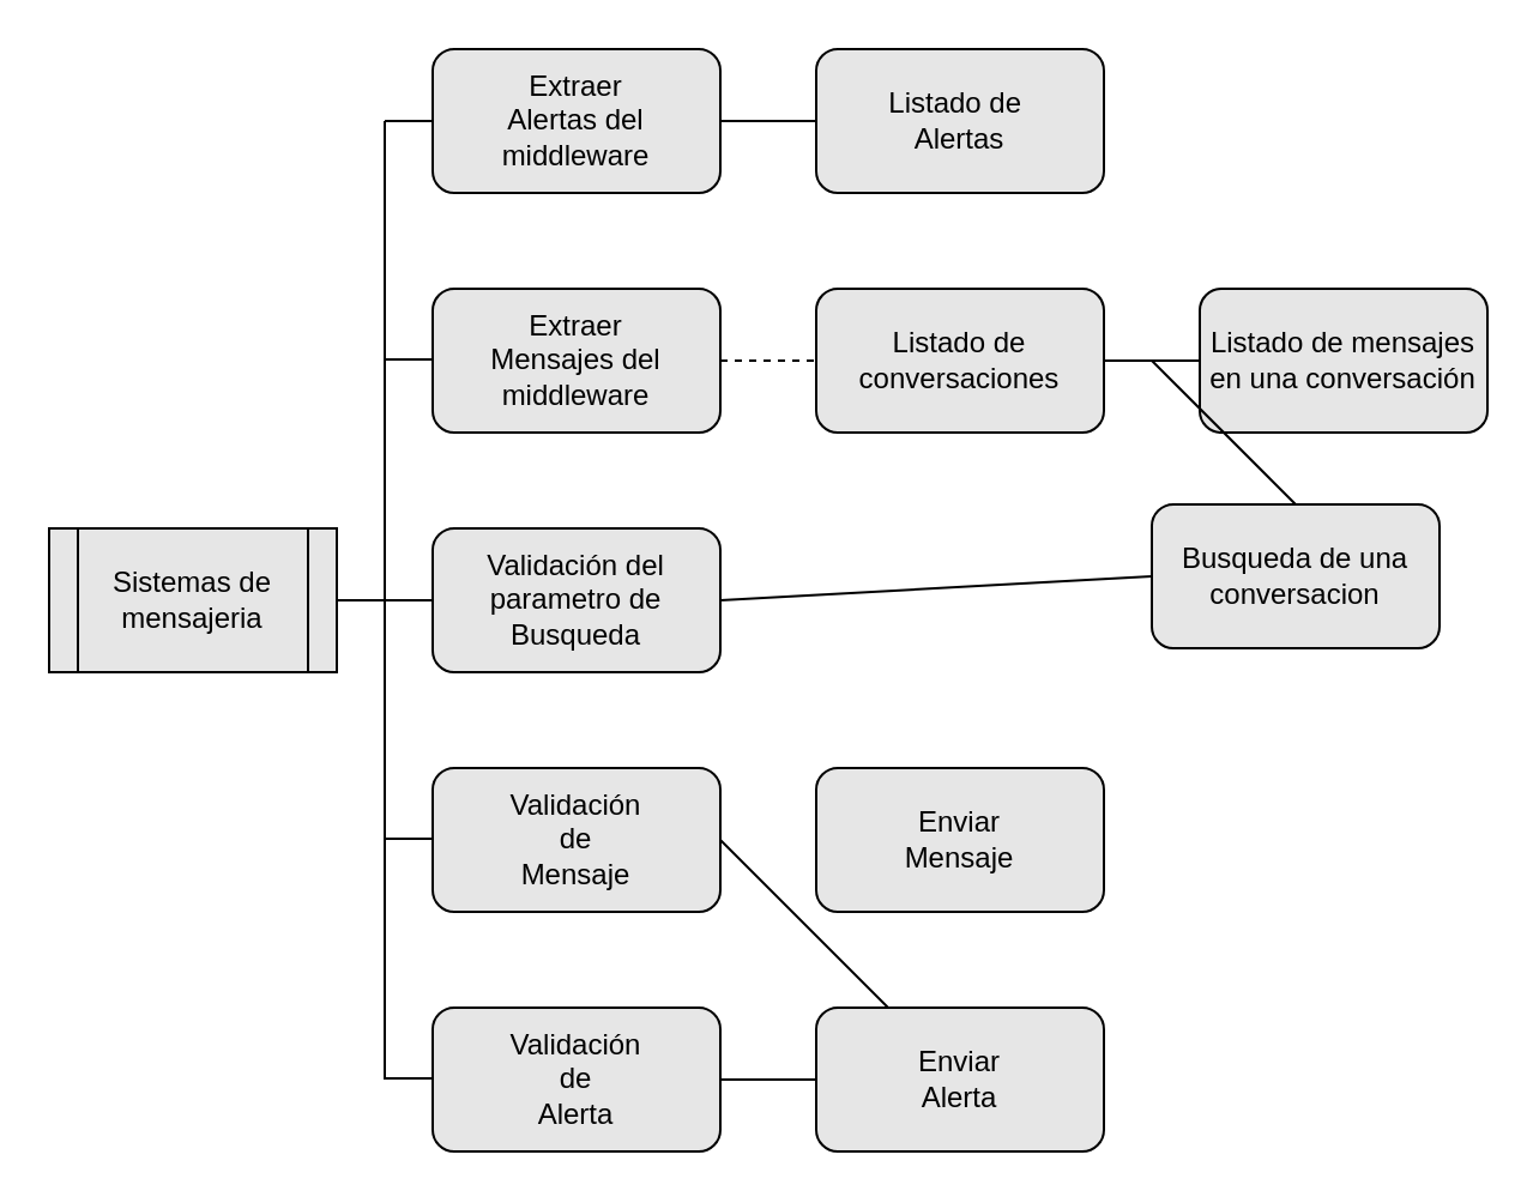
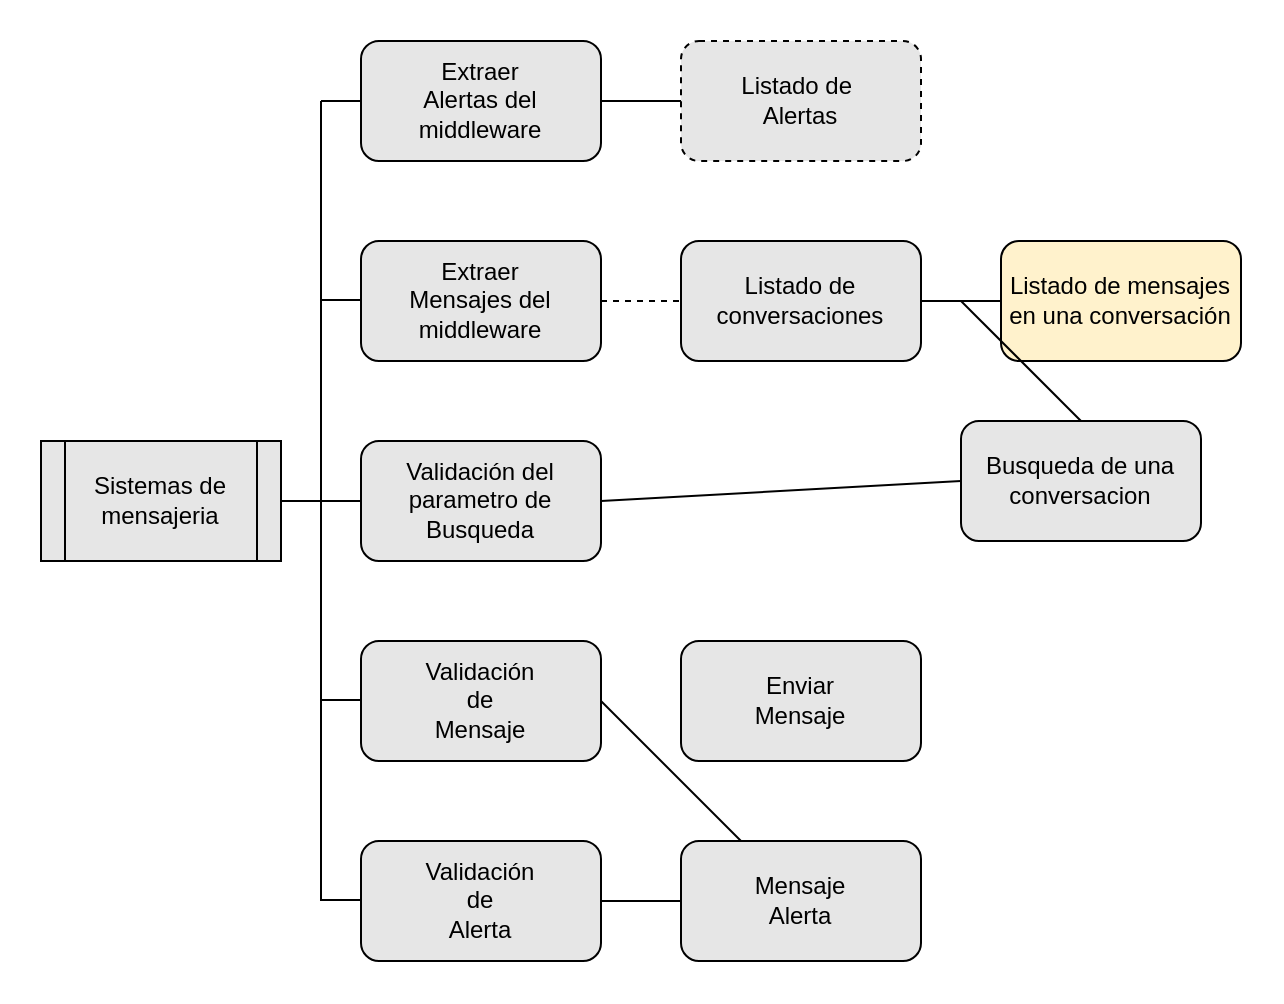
- <mxCell id="13" value="Listado de&amp;nbsp;&lt;div&gt;Alertas&lt;/div&gt;" style="rounded=1;whiteSpace=wrap;html=1;fillColor=#E6E6E6;" parent="1" vertex="1"><mxGeometry x="340" y="20" width="120" height="60" as="geometry" /></mxCell>
+ <mxCell id="13" value="Listado de&amp;nbsp;&lt;div&gt;Alertas&lt;/div&gt;" style="rounded=1;whiteSpace=wrap;html=1;fillColor=#E6E6E6;dashed=1;" parent="1" vertex="1"><mxGeometry x="340" y="20" width="120" height="60" as="geometry" /></mxCell>
- <mxCell id="9" value="Listado de mensajes&lt;div&gt;en una conversación&lt;/div&gt;" style="rounded=1;whiteSpace=wrap;html=1;fillColor=#E6E6E6;" parent="1" vertex="1"><mxGeometry x="500" y="120" width="120" height="60" as="geometry" /></mxCell>
+ <mxCell id="9" value="Listado de mensajes&lt;div&gt;en una conversación&lt;/div&gt;" style="rounded=1;whiteSpace=wrap;html=1;fillColor=#fff2cc;" parent="1" vertex="1"><mxGeometry x="500" y="120" width="120" height="60" as="geometry" /></mxCell>
- <mxCell id="12" value="Enviar&lt;div&gt;Alerta&lt;/div&gt;" style="rounded=1;whiteSpace=wrap;html=1;fillColor=#E6E6E6;" parent="1" vertex="1"><mxGeometry x="340" y="420" width="120" height="60" as="geometry" /></mxCell>
+ <mxCell id="12" value="Mensaje&lt;div&gt;Alerta&lt;/div&gt;" style="rounded=1;whiteSpace=wrap;html=1;fillColor=#E6E6E6;" parent="1" vertex="1"><mxGeometry x="340" y="420" width="120" height="60" as="geometry" /></mxCell>
